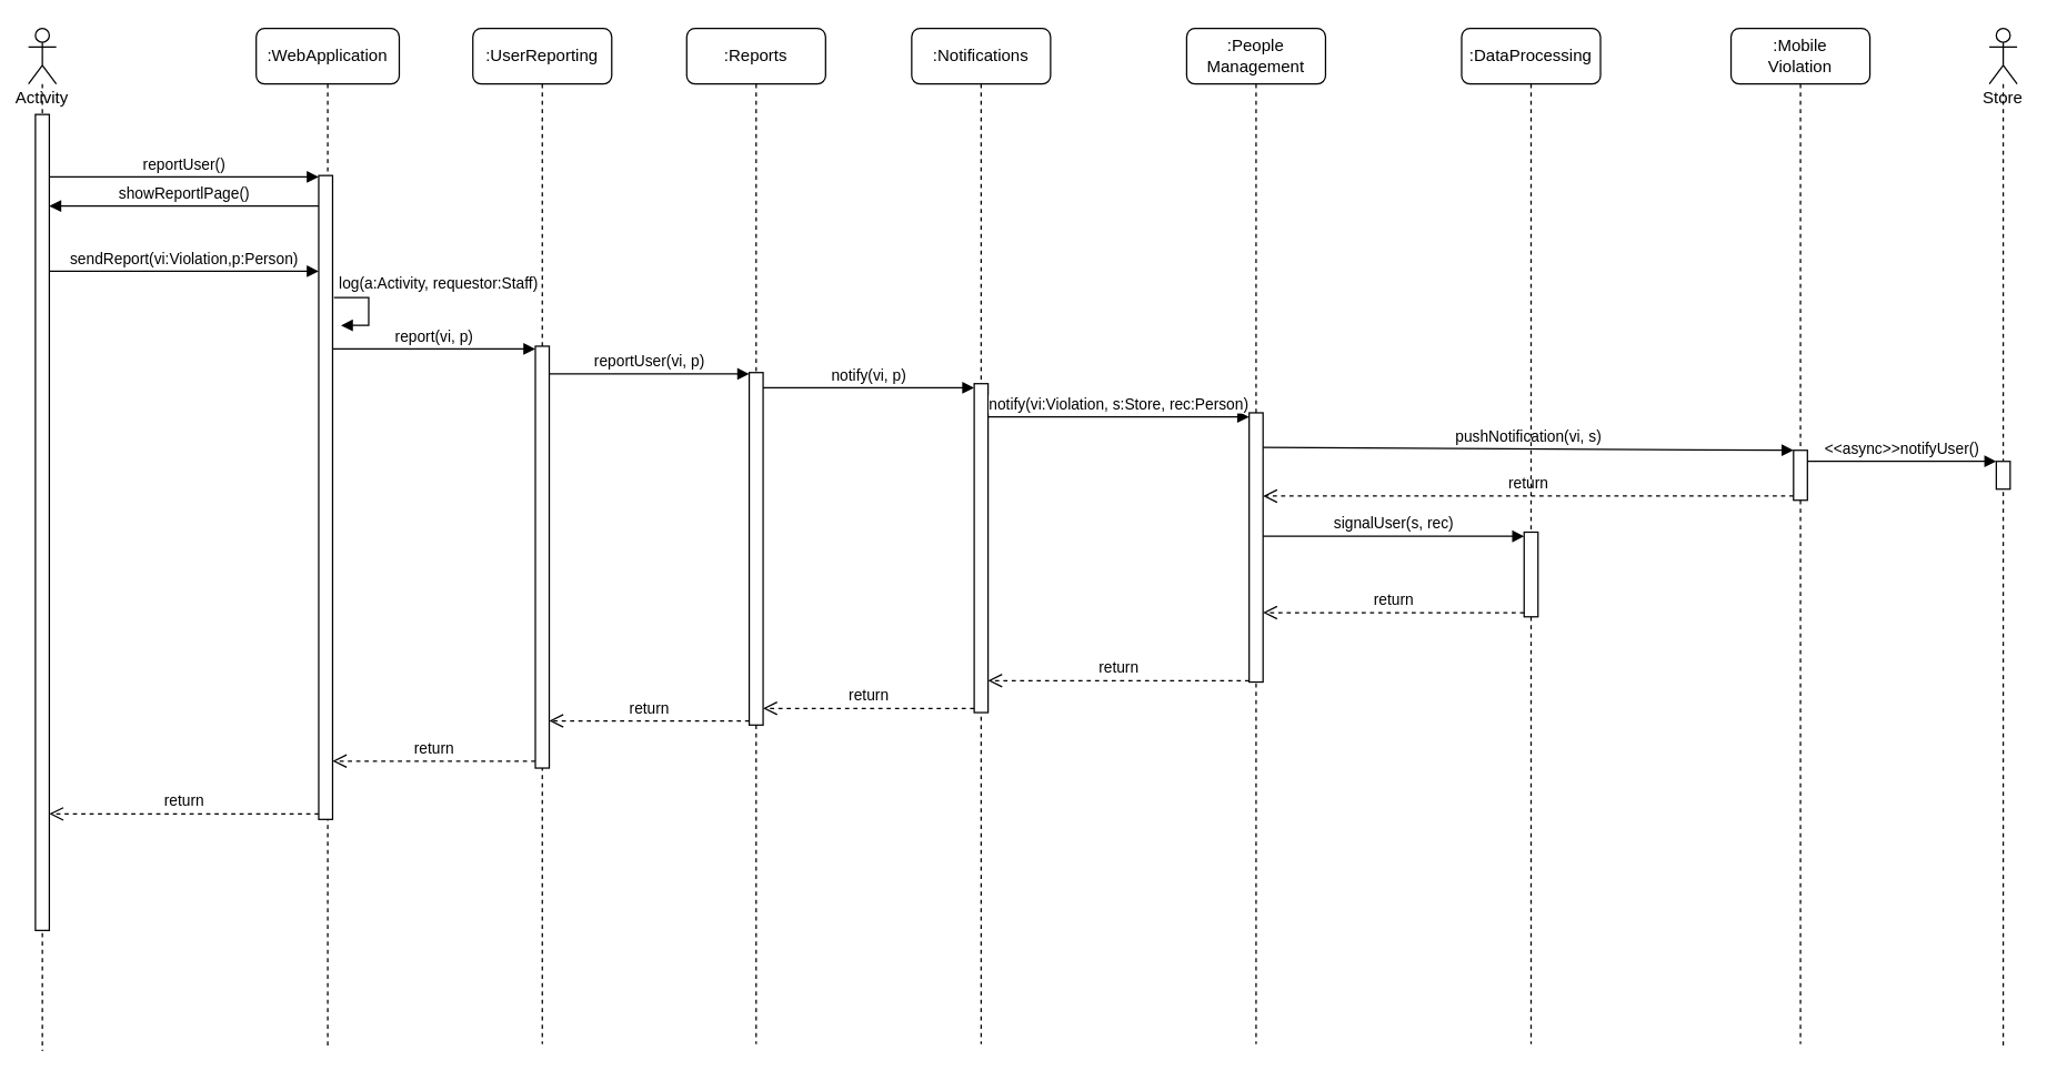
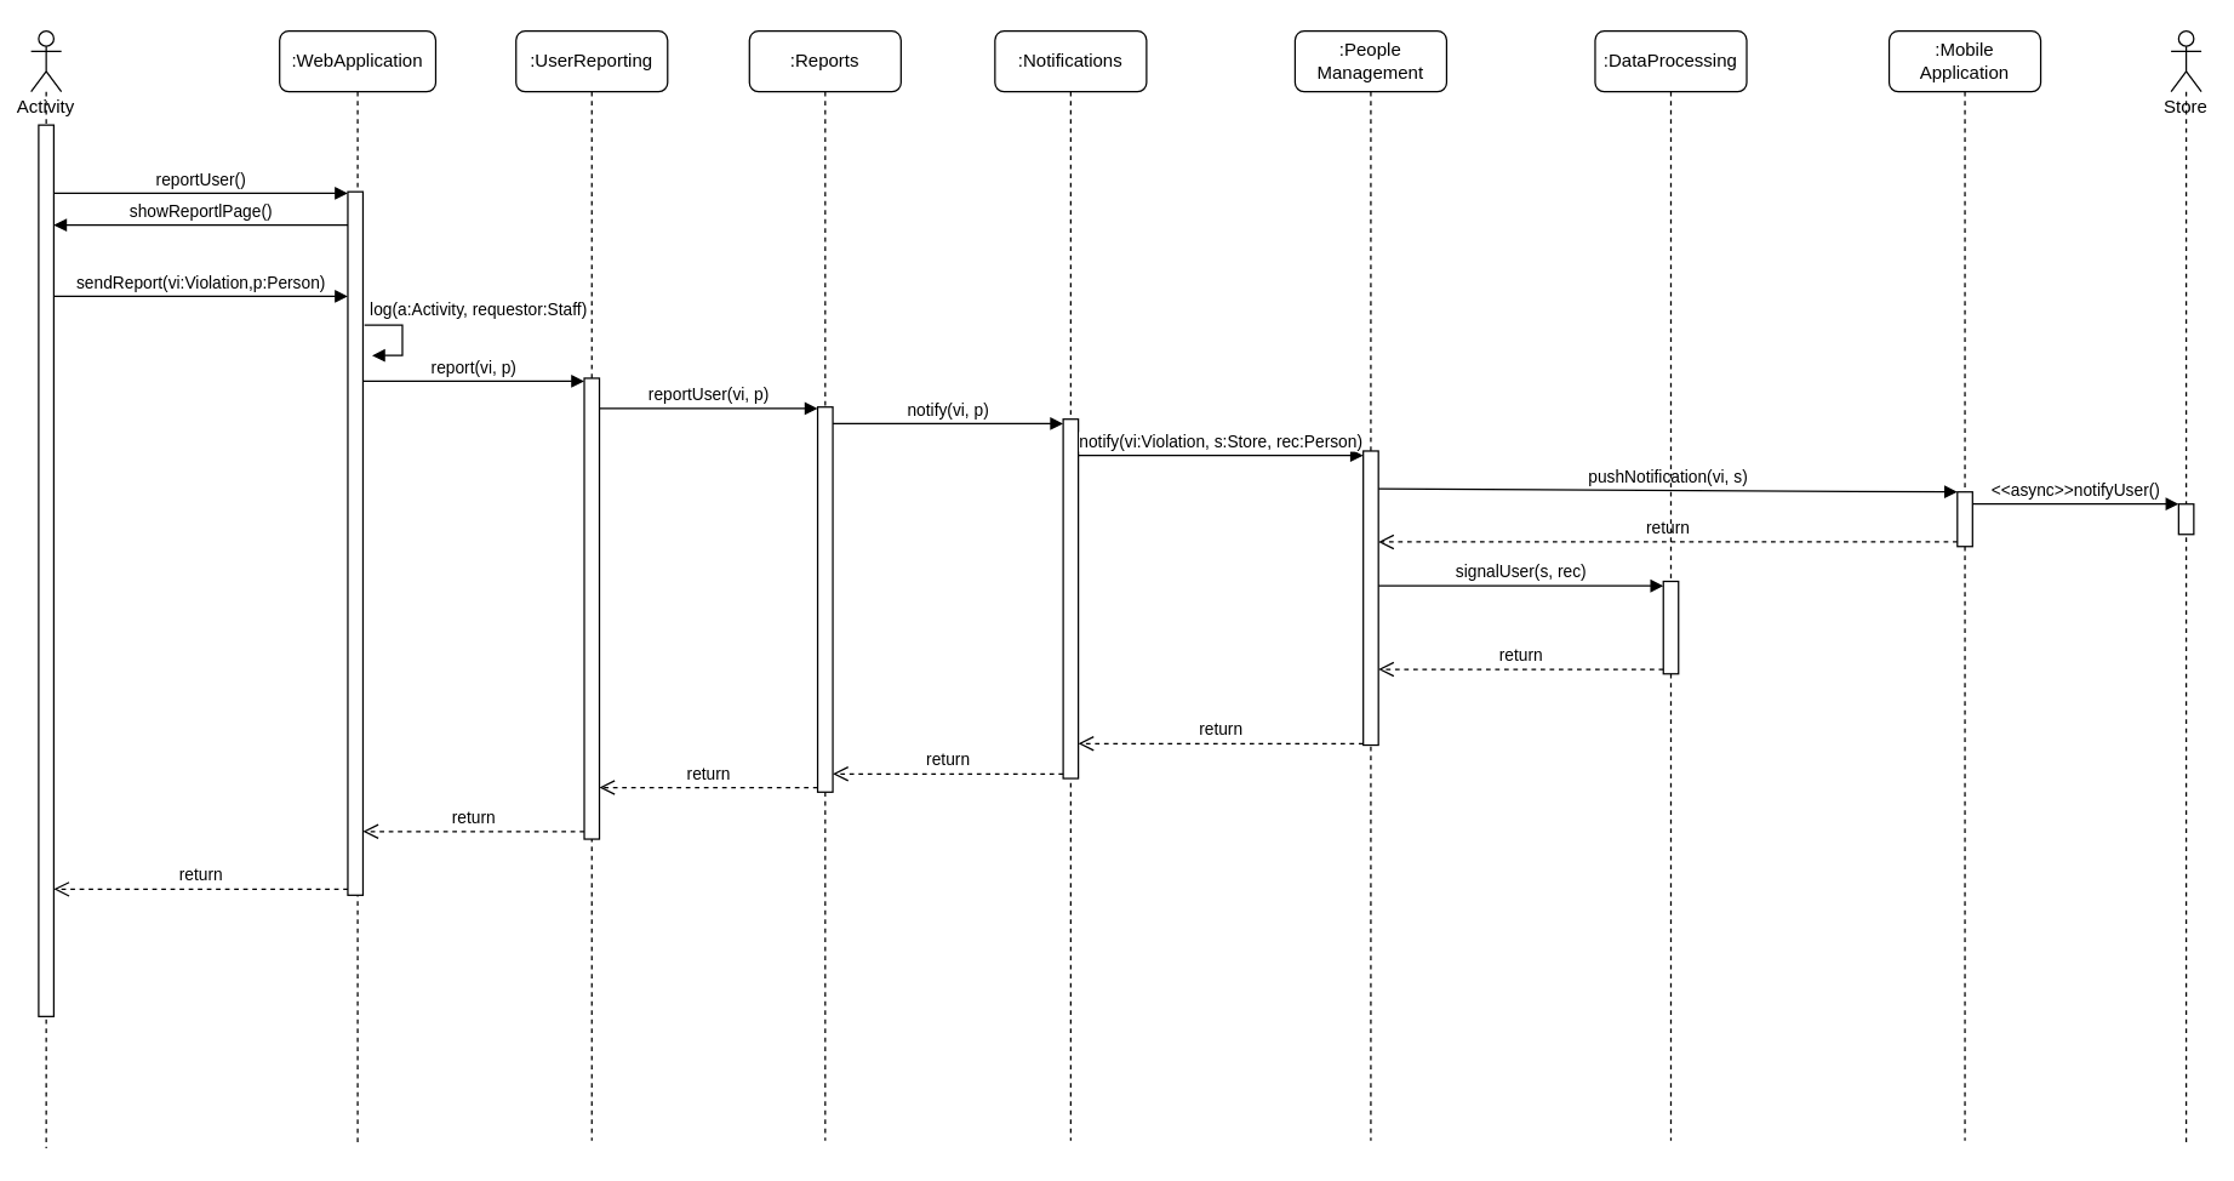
- <mxCell id="20" value=":Mobile&lt;br&gt;Violation" style="shape=umlLifeline;perimeter=lifelinePerimeter;whiteSpace=wrap;html=1;container=1;collapsible=0;recursiveResize=0;outlineConnect=0;rounded=1;shadow=0;glass=0;sketch=0;" vertex="1" parent="1"><mxGeometry x="1246" y="20" width="100" height="732" as="geometry" /></mxCell>
+ <mxCell id="20" value=":Mobile&lt;br&gt;Application" style="shape=umlLifeline;perimeter=lifelinePerimeter;whiteSpace=wrap;html=1;container=1;collapsible=0;recursiveResize=0;outlineConnect=0;rounded=1;shadow=0;glass=0;sketch=0;" vertex="1" parent="1"><mxGeometry x="1246" y="20" width="100" height="732" as="geometry" /></mxCell>
